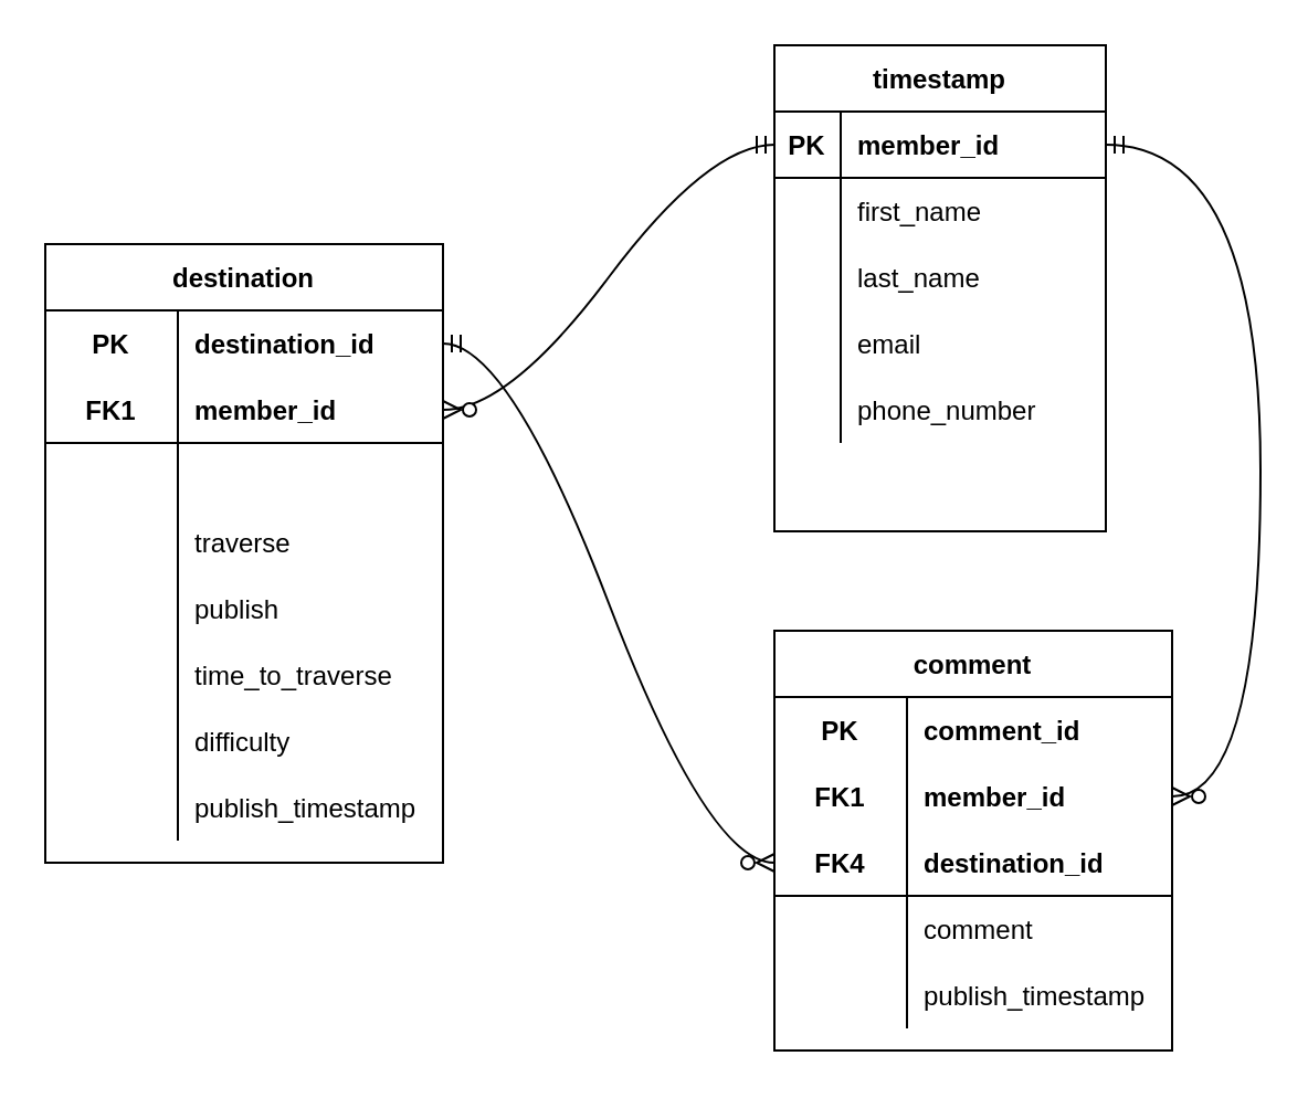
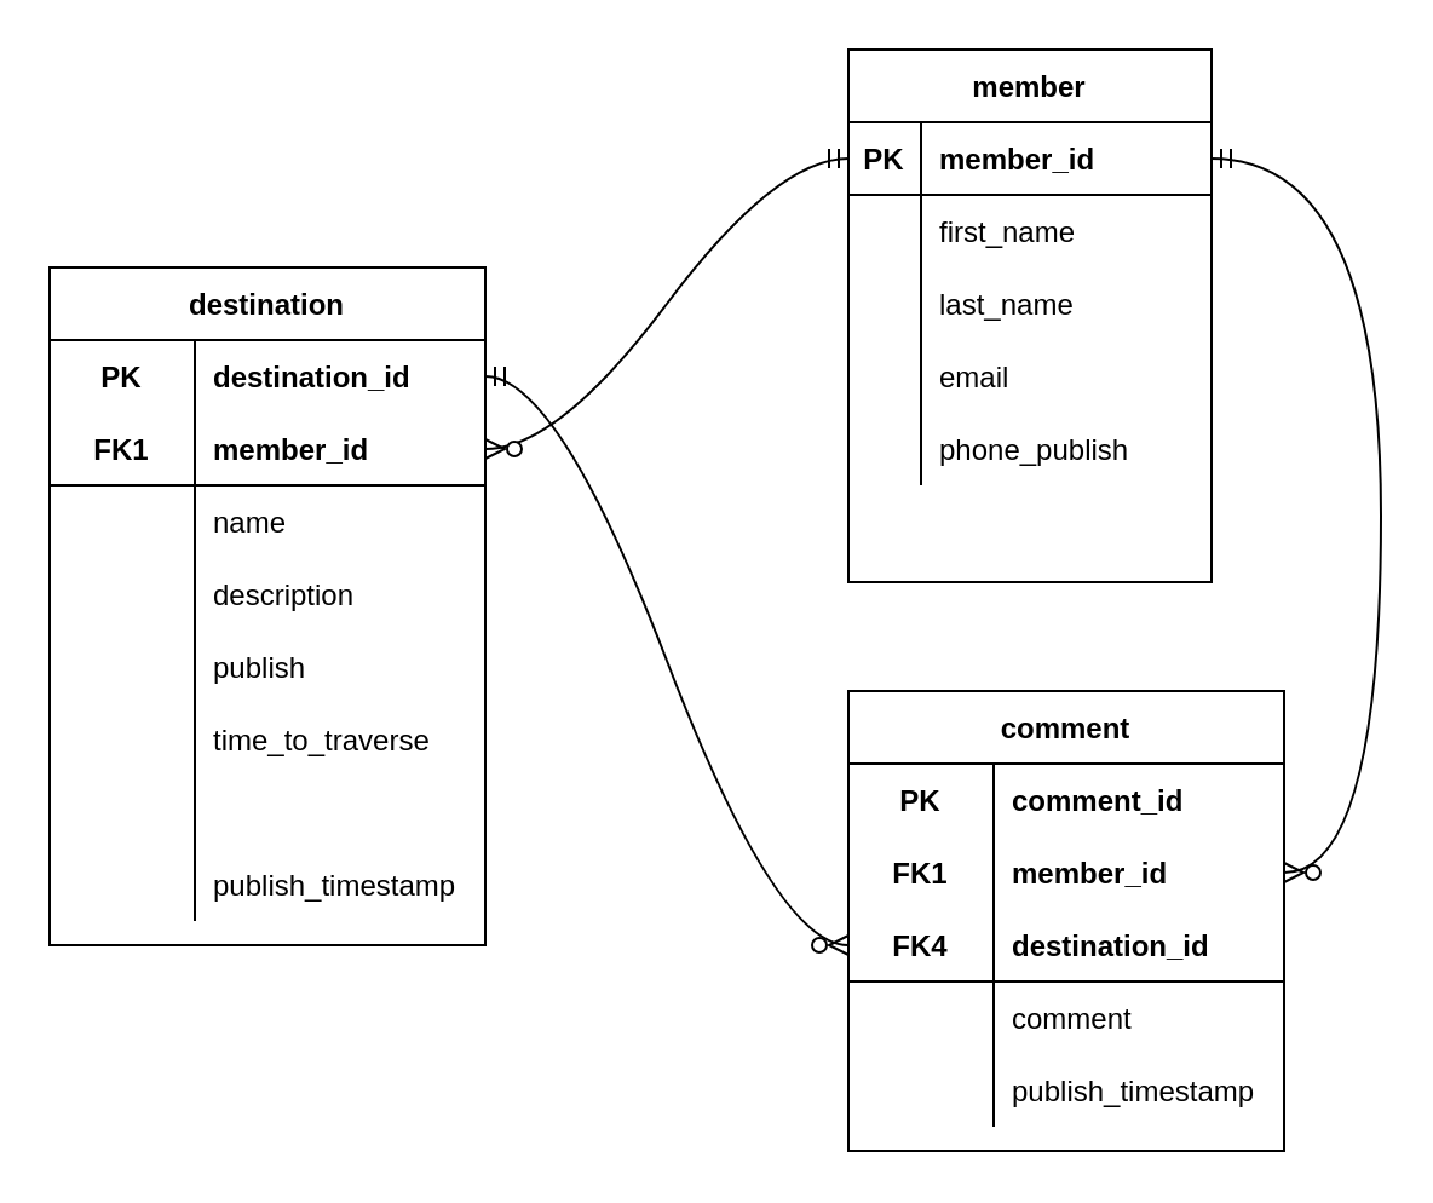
- <mxCell id="2" value="timestamp" style="shape=table;startSize=30;container=1;collapsible=1;childLayout=tableLayout;fixedRows=1;rowLines=0;fontStyle=1;align=center;resizeLast=1;" vertex="1" parent="1"><mxGeometry x="350" y="20" width="150" height="220" as="geometry" /></mxCell>
+ <mxCell id="2" value="member" style="shape=table;startSize=30;container=1;collapsible=1;childLayout=tableLayout;fixedRows=1;rowLines=0;fontStyle=1;align=center;resizeLast=1;" vertex="1" parent="1"><mxGeometry x="350" y="20" width="150" height="220" as="geometry" /></mxCell>
- <mxCell id="17" value="phone_number" style="shape=partialRectangle;connectable=0;fillColor=none;top=0;left=0;bottom=0;right=0;align=left;spacingLeft=6;overflow=hidden;" vertex="1" parent="15"><mxGeometry x="30" width="120" height="30" as="geometry"><mxRectangle width="120" height="30" as="alternateBounds" /></mxGeometry></mxCell>
+ <mxCell id="17" value="phone_publish" style="shape=partialRectangle;connectable=0;fillColor=none;top=0;left=0;bottom=0;right=0;align=left;spacingLeft=6;overflow=hidden;" vertex="1" parent="15"><mxGeometry x="30" width="120" height="30" as="geometry"><mxRectangle width="120" height="30" as="alternateBounds" /></mxGeometry></mxCell>
+ <mxCell id="29" value="name" style="shape=partialRectangle;connectable=0;fillColor=none;top=0;left=0;bottom=0;right=0;align=left;spacingLeft=6;overflow=hidden;" vertex="1" parent="27"><mxGeometry x="60" width="120" height="30" as="geometry"><mxRectangle width="120" height="30" as="alternateBounds" /></mxGeometry></mxCell>
- <mxCell id="32" value="traverse" style="shape=partialRectangle;connectable=0;fillColor=none;top=0;left=0;bottom=0;right=0;align=left;spacingLeft=6;overflow=hidden;" vertex="1" parent="30"><mxGeometry x="60" width="120" height="30" as="geometry"><mxRectangle width="120" height="30" as="alternateBounds" /></mxGeometry></mxCell>
+ <mxCell id="32" value="description" style="shape=partialRectangle;connectable=0;fillColor=none;top=0;left=0;bottom=0;right=0;align=left;spacingLeft=6;overflow=hidden;" vertex="1" parent="30"><mxGeometry x="60" width="120" height="30" as="geometry"><mxRectangle width="120" height="30" as="alternateBounds" /></mxGeometry></mxCell>
- <mxCell id="41" value="difficulty" style="shape=partialRectangle;connectable=0;fillColor=none;top=0;left=0;bottom=0;right=0;align=left;spacingLeft=6;overflow=hidden;" vertex="1" parent="39"><mxGeometry x="60" width="120" height="30" as="geometry"><mxRectangle width="120" height="30" as="alternateBounds" /></mxGeometry></mxCell>
